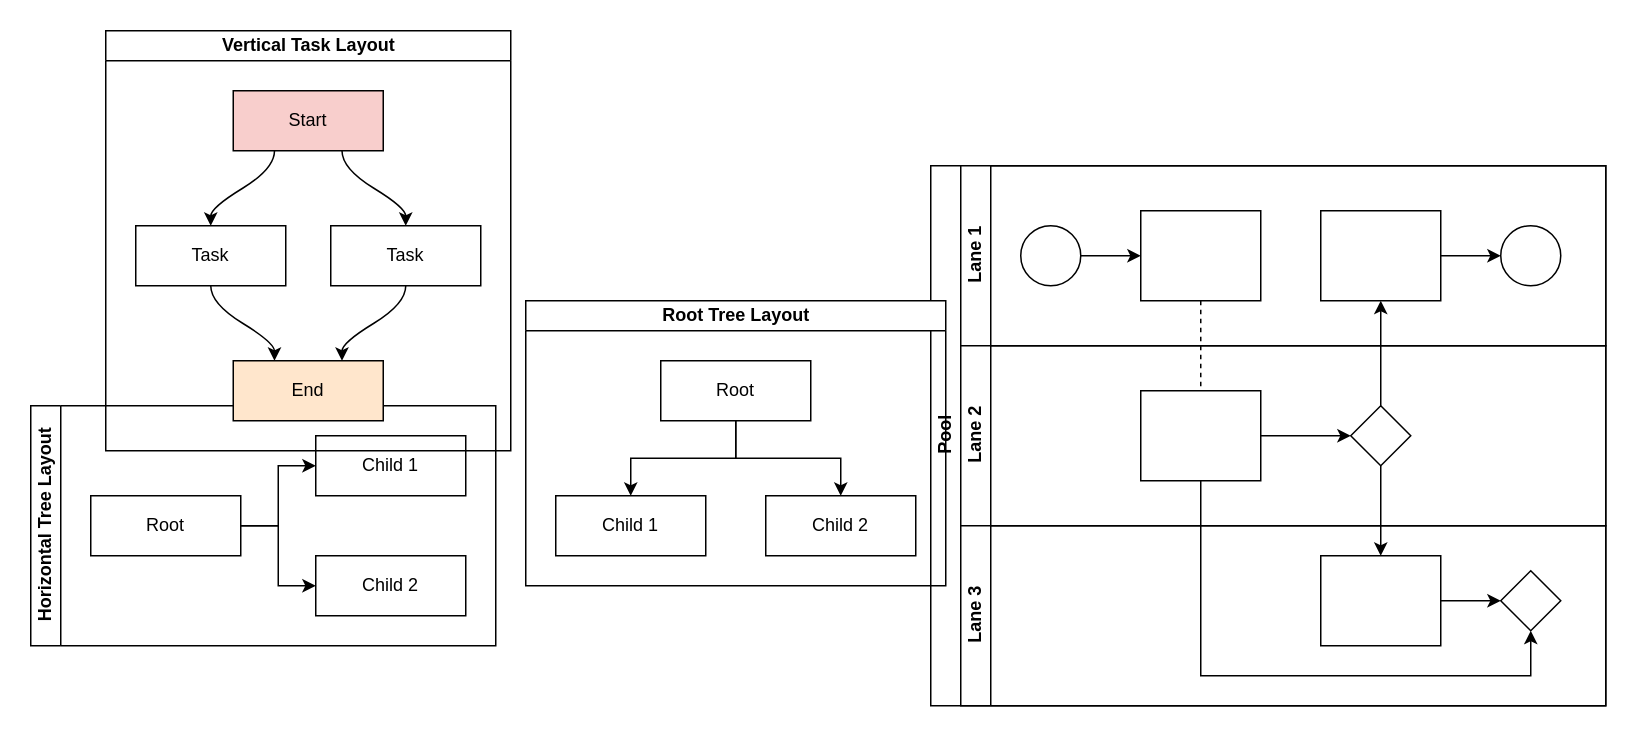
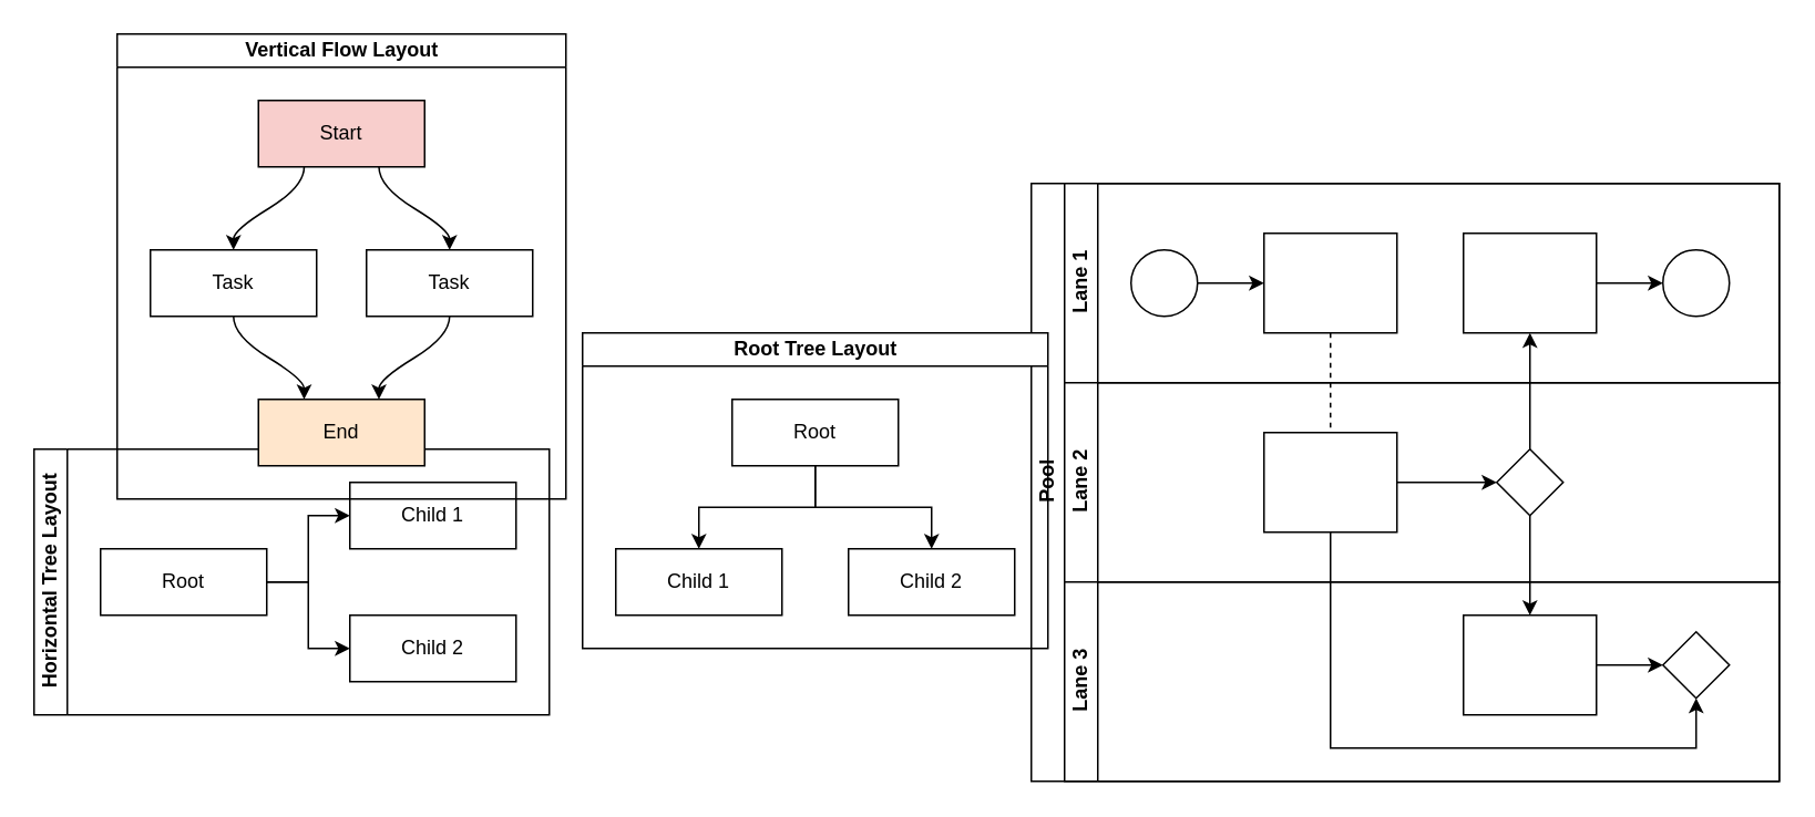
- <mxCell id="34" value="Vertical Task Layout" style="swimlane;html=1;startSize=20;horizontal=1;childLayout=flowLayout;flowOrientation=north;resizable=0;interRankCellSpacing=50;containerType=tree;" vertex="1" parent="1"><mxGeometry x="70" y="20" width="270" height="280" as="geometry" /></mxCell>
+ <mxCell id="34" value="Vertical Flow Layout" style="swimlane;html=1;startSize=20;horizontal=1;childLayout=flowLayout;flowOrientation=north;resizable=0;interRankCellSpacing=50;containerType=tree;" vertex="1" parent="1"><mxGeometry x="70" y="20" width="270" height="280" as="geometry" /></mxCell>
